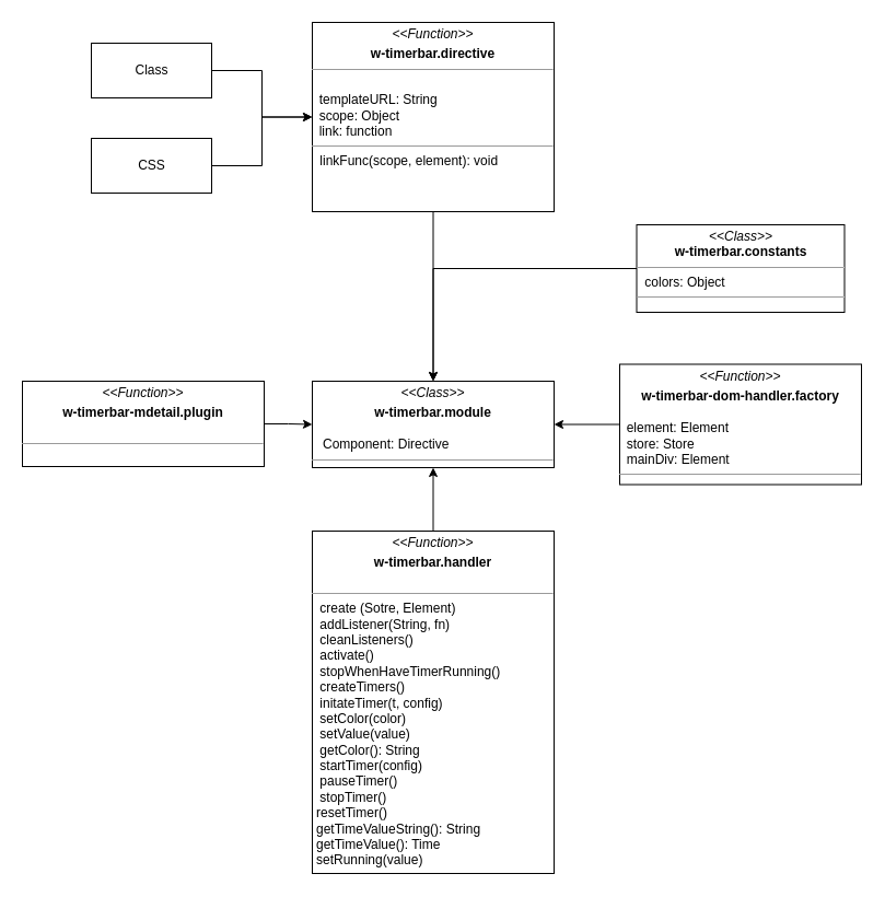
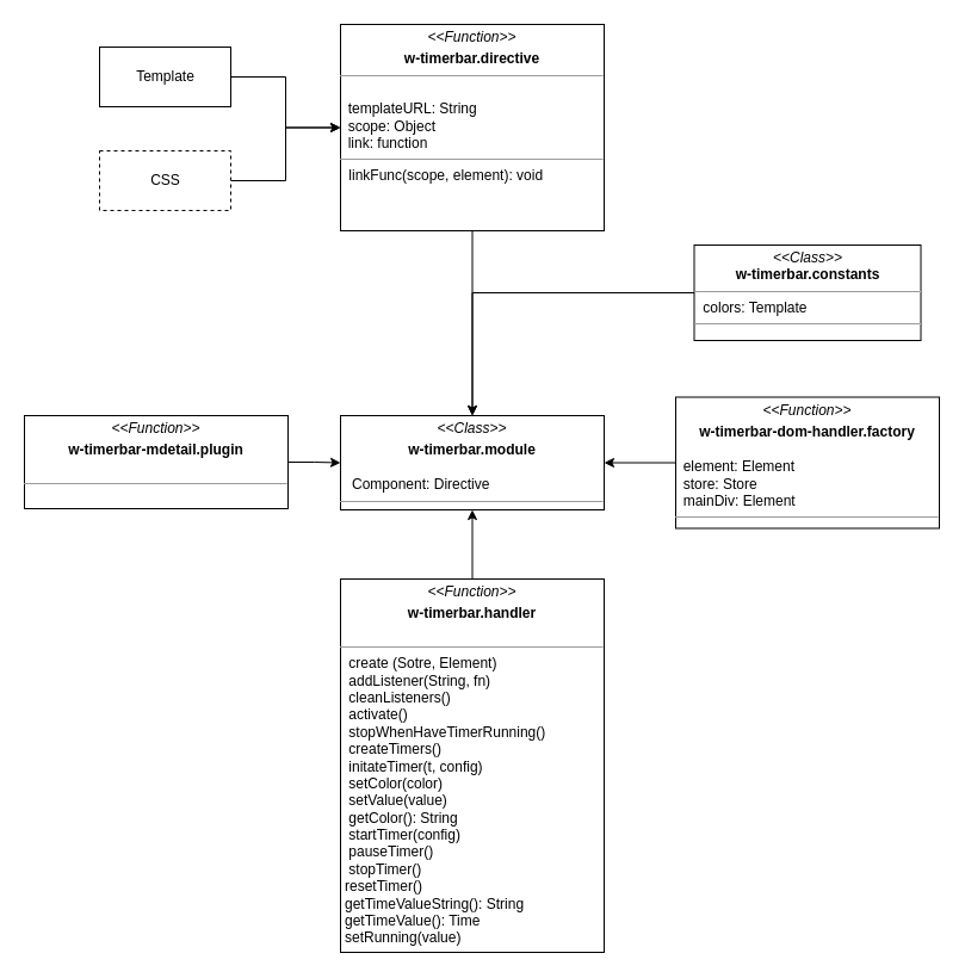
- <mxCell id="5" value="Class" style="html=1;" vertex="1" parent="1"><mxGeometry x="83" y="39" width="110" height="50" as="geometry" /></mxCell>
+ <mxCell id="5" value="Template" style="html=1;" vertex="1" parent="1"><mxGeometry x="83" y="39" width="110" height="50" as="geometry" /></mxCell>
- <mxCell id="7" value="CSS" style="html=1;" vertex="1" parent="1"><mxGeometry x="83" y="126" width="110" height="50" as="geometry" /></mxCell>
+ <mxCell id="7" value="CSS" style="html=1;dashed=1;" vertex="1" parent="1"><mxGeometry x="83" y="126" width="110" height="50" as="geometry" /></mxCell>
- <mxCell id="9" value="&lt;p style=&quot;margin: 0px ; margin-top: 4px ; text-align: center&quot;&gt;&lt;i&gt;&amp;lt;&amp;lt;Class&amp;gt;&amp;gt;&lt;/i&gt;&lt;br&gt;&lt;b&gt;w-timerbar.constants&lt;/b&gt;&lt;br&gt;&lt;/p&gt;&lt;hr size=&quot;1&quot;&gt;&lt;p style=&quot;margin: 0px ; margin-left: 4px&quot;&gt;&amp;nbsp;colors: Object&lt;/p&gt;&lt;hr size=&quot;1&quot;&gt;&lt;p style=&quot;margin: 0px ; margin-left: 4px&quot;&gt;&lt;br&gt;&lt;/p&gt;" style="verticalAlign=top;align=left;overflow=fill;fontSize=12;fontFamily=Helvetica;html=1;" vertex="1" parent="1"><mxGeometry x="581.5" y="205" width="190" height="80" as="geometry" /></mxCell>
+ <mxCell id="9" value="&lt;p style=&quot;margin: 0px ; margin-top: 4px ; text-align: center&quot;&gt;&lt;i&gt;&amp;lt;&amp;lt;Class&amp;gt;&amp;gt;&lt;/i&gt;&lt;br&gt;&lt;b&gt;w-timerbar.constants&lt;/b&gt;&lt;br&gt;&lt;/p&gt;&lt;hr size=&quot;1&quot;&gt;&lt;p style=&quot;margin: 0px ; margin-left: 4px&quot;&gt;&amp;nbsp;colors: Template&lt;/p&gt;&lt;hr size=&quot;1&quot;&gt;&lt;p style=&quot;margin: 0px ; margin-left: 4px&quot;&gt;&lt;br&gt;&lt;/p&gt;" style="verticalAlign=top;align=left;overflow=fill;fontSize=12;fontFamily=Helvetica;html=1;" vertex="1" parent="1"><mxGeometry x="581.5" y="205" width="190" height="80" as="geometry" /></mxCell>
